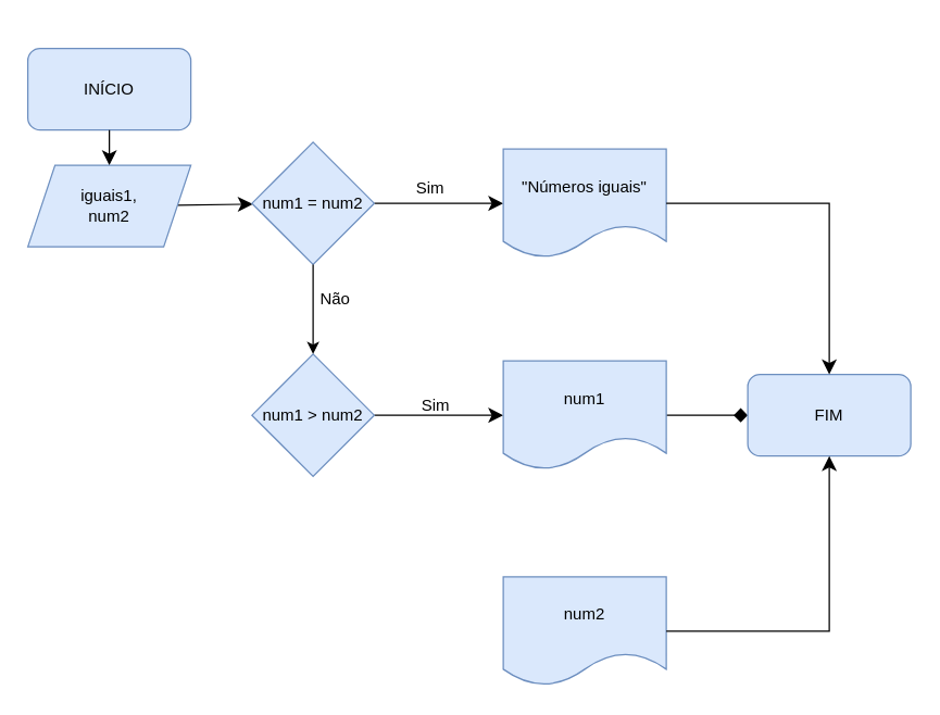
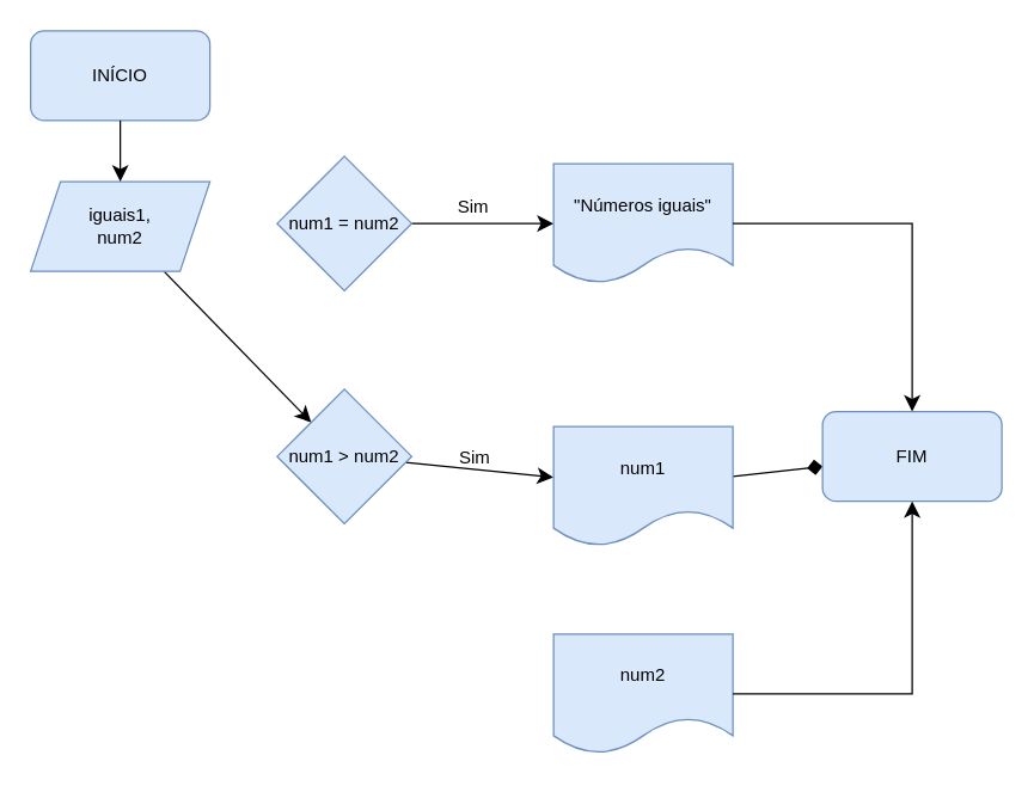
- <mxCell id="2" value="INÍCIO" style="rounded=1;whiteSpace=wrap;html=1;fillColor=#dae8fc;strokeColor=#6c8ebf;" parent="1" vertex="1"><mxGeometry x="20" y="35" width="120" height="60" as="geometry" /></mxCell>
+ <mxCell id="2" value="INÍCIO" style="rounded=1;whiteSpace=wrap;html=1;fillColor=#dae8fc;strokeColor=#6c8ebf;" parent="1" vertex="1"><mxGeometry x="20" y="20" width="120" height="60" as="geometry" /></mxCell>
- <mxCell id="3" value="" style="edgeStyle=none;curved=1;rounded=0;orthogonalLoop=1;jettySize=auto;html=1;fontSize=12;startSize=8;endSize=8;" parent="1" source="4" target="7" edge="1"><mxGeometry relative="1" as="geometry" /></mxCell>
+ <mxCell id="3" value="" style="edgeStyle=none;curved=1;rounded=0;orthogonalLoop=1;jettySize=auto;html=1;fontSize=12;startSize=8;endSize=8;" parent="1" source="4" target="11" edge="1"><mxGeometry relative="1" as="geometry" /></mxCell>
- <mxCell id="19" value="" style="endArrow=classic;html=1;rounded=0;exitX=0.5;exitY=1;exitDx=0;exitDy=0;entryX=0.5;entryY=0;entryDx=0;entryDy=0;" parent="1" source="7" target="11" edge="1"><mxGeometry width="50" height="50" relative="1" as="geometry"><mxPoint x="285" y="340" as="sourcePoint" /><mxPoint x="335" y="290" as="targetPoint" /></mxGeometry></mxCell>
- <mxCell id="20" value="Não" style="edgeLabel;html=1;align=center;verticalAlign=middle;resizable=0;points=[];fontSize=12;labelBackgroundColor=none;" vertex="1" connectable="0" parent="19"><mxGeometry x="-0.242" relative="1" as="geometry"><mxPoint x="15" as="offset" /></mxGeometry></mxCell>
- <mxCell id="13" value="num1" style="shape=document;whiteSpace=wrap;html=1;boundedLbl=1;fillColor=#dae8fc;strokeColor=#6c8ebf;" parent="1" vertex="1"><mxGeometry x="370" y="265" width="120" height="80" as="geometry" /></mxCell>
+ <mxCell id="13" value="num1" style="shape=document;whiteSpace=wrap;html=1;boundedLbl=1;fillColor=#dae8fc;strokeColor=#6c8ebf;" parent="1" vertex="1"><mxGeometry x="370" y="285" width="120" height="80" as="geometry" /></mxCell>
